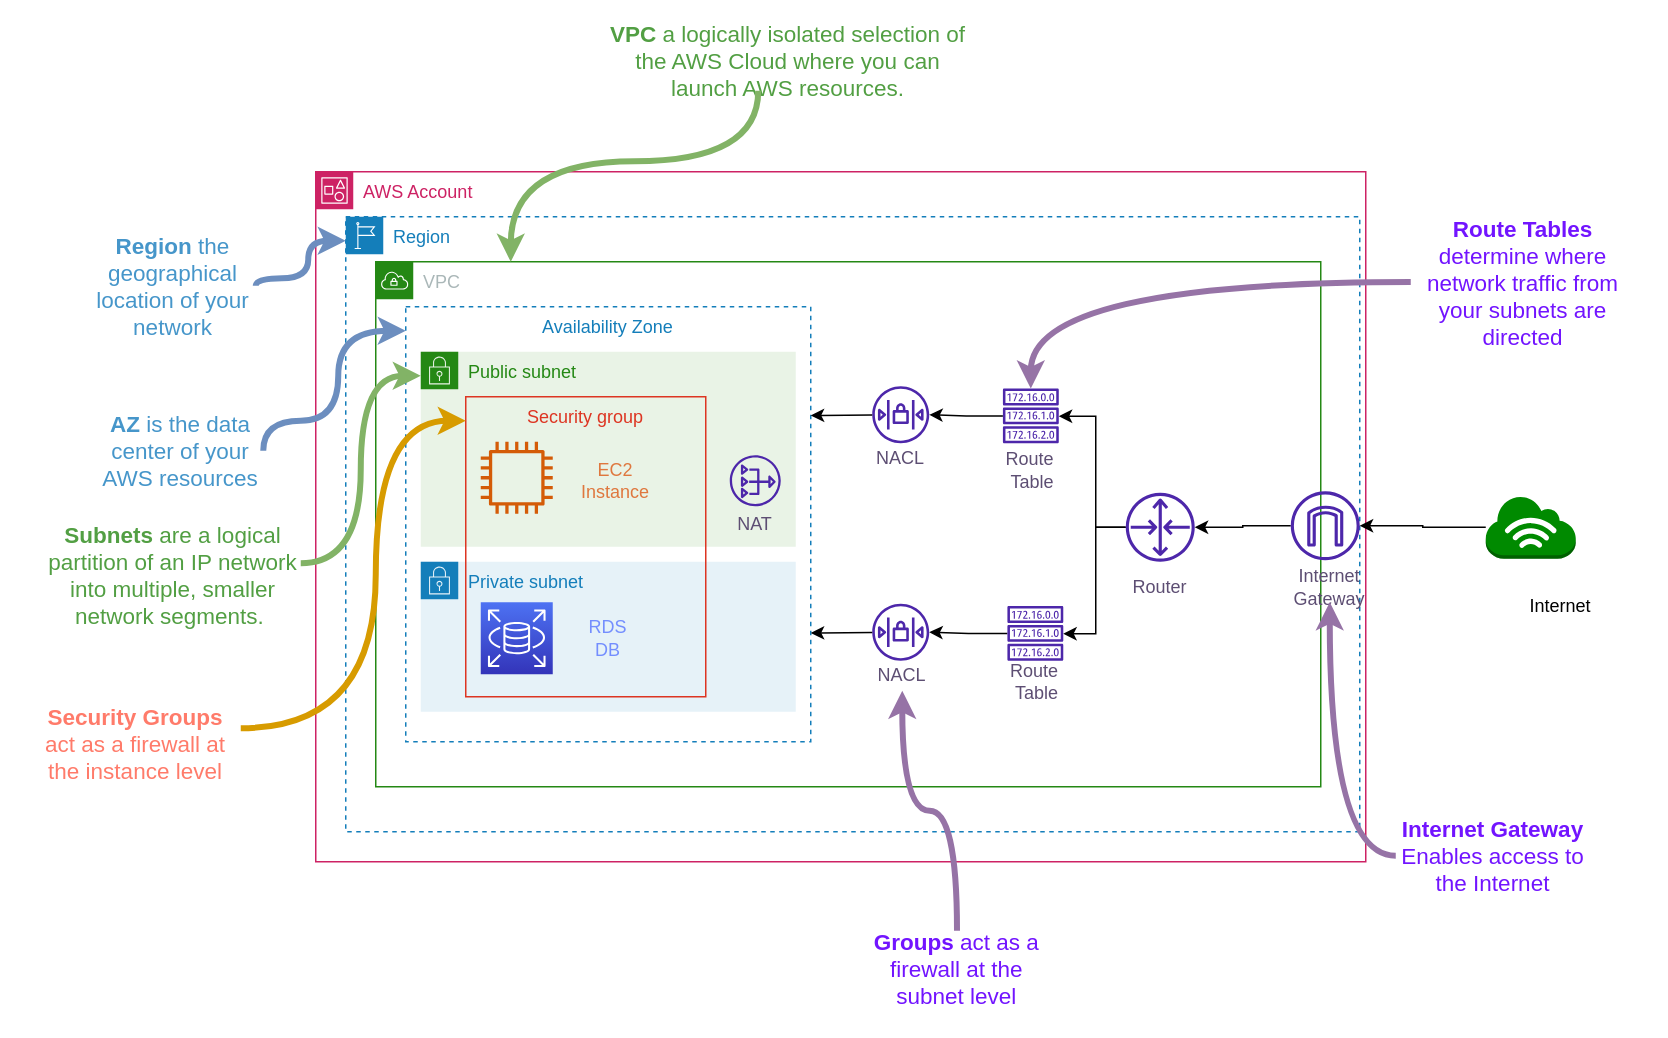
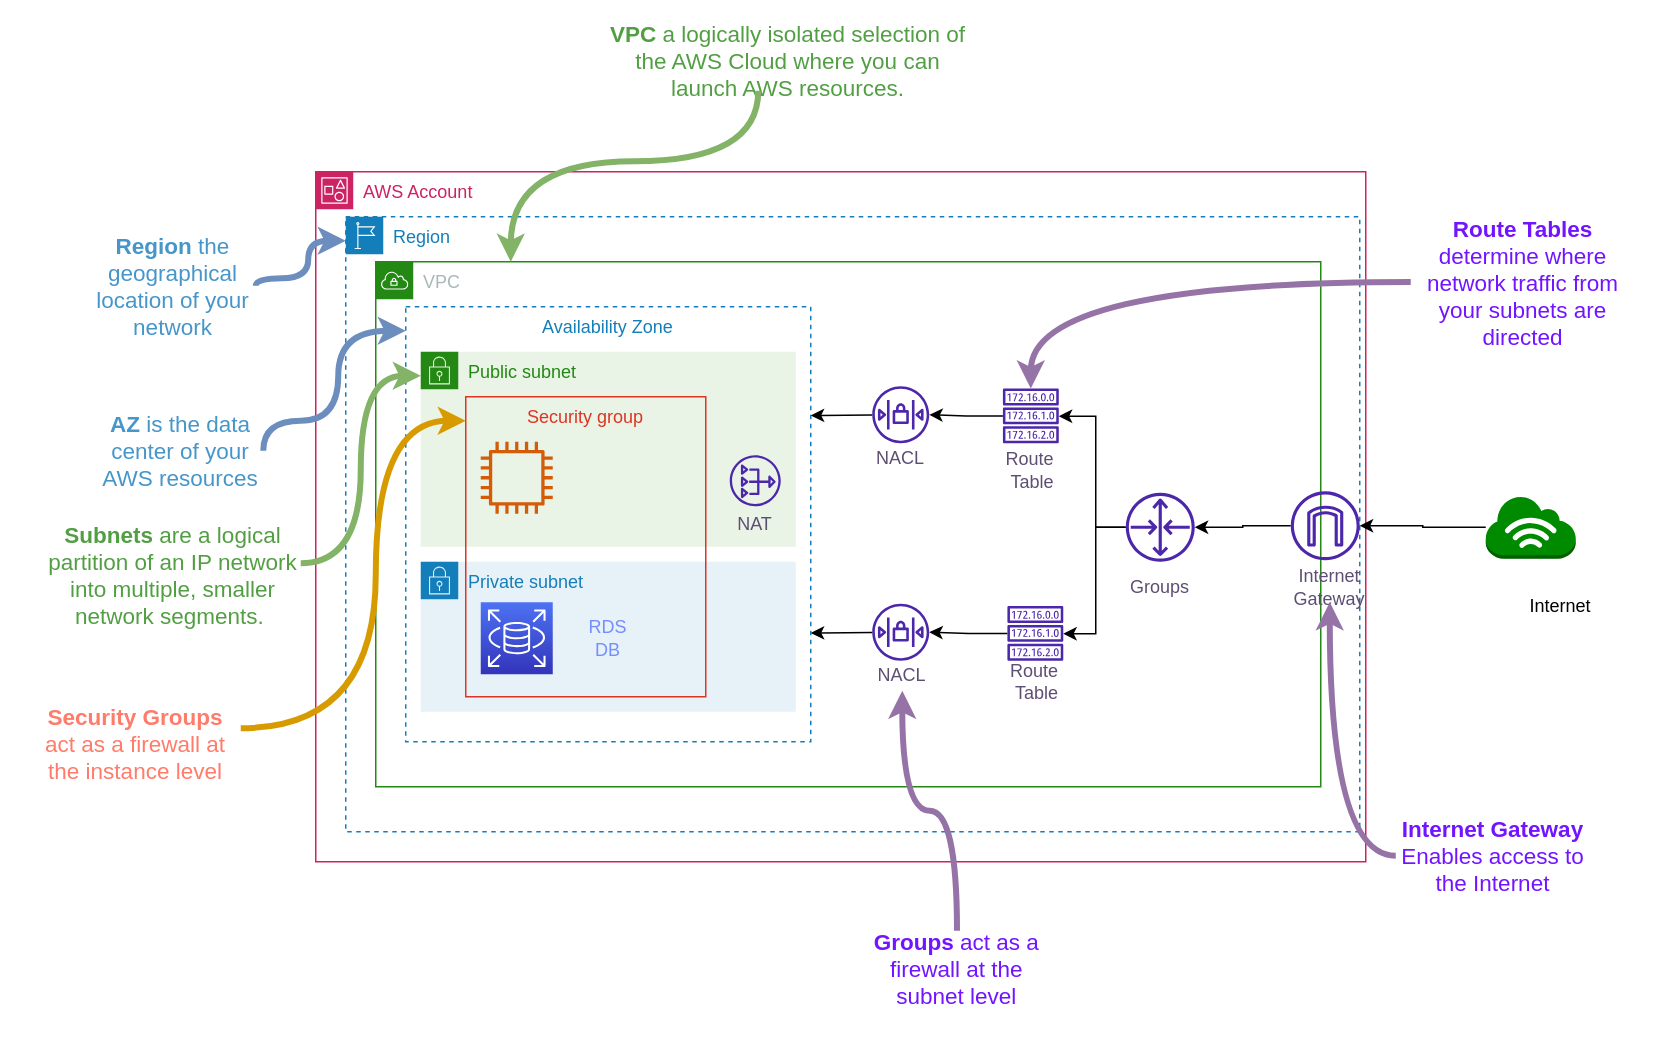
- <mxCell id="11" value="EC2&lt;br&gt;Instance" style="text;html=1;strokeColor=none;fillColor=none;align=center;verticalAlign=middle;whiteSpace=wrap;rounded=0;fontColor=#df773e;" parent="4" vertex="1"><mxGeometry x="130" y="131" width="60" height="30" as="geometry" /></mxCell>
- <mxCell id="32" value="Router" style="text;html=1;strokeColor=none;fillColor=none;align=center;verticalAlign=middle;whiteSpace=wrap;rounded=0;fontColor=#5D4E73;" parent="4" vertex="1"><mxGeometry x="503" y="207" width="40" height="20" as="geometry" /></mxCell>
+ <mxCell id="32" value="Groups" style="text;html=1;strokeColor=none;fillColor=none;align=center;verticalAlign=middle;whiteSpace=wrap;rounded=0;fontColor=#5D4E73;" parent="4" vertex="1"><mxGeometry x="503" y="207" width="40" height="20" as="geometry" /></mxCell>
